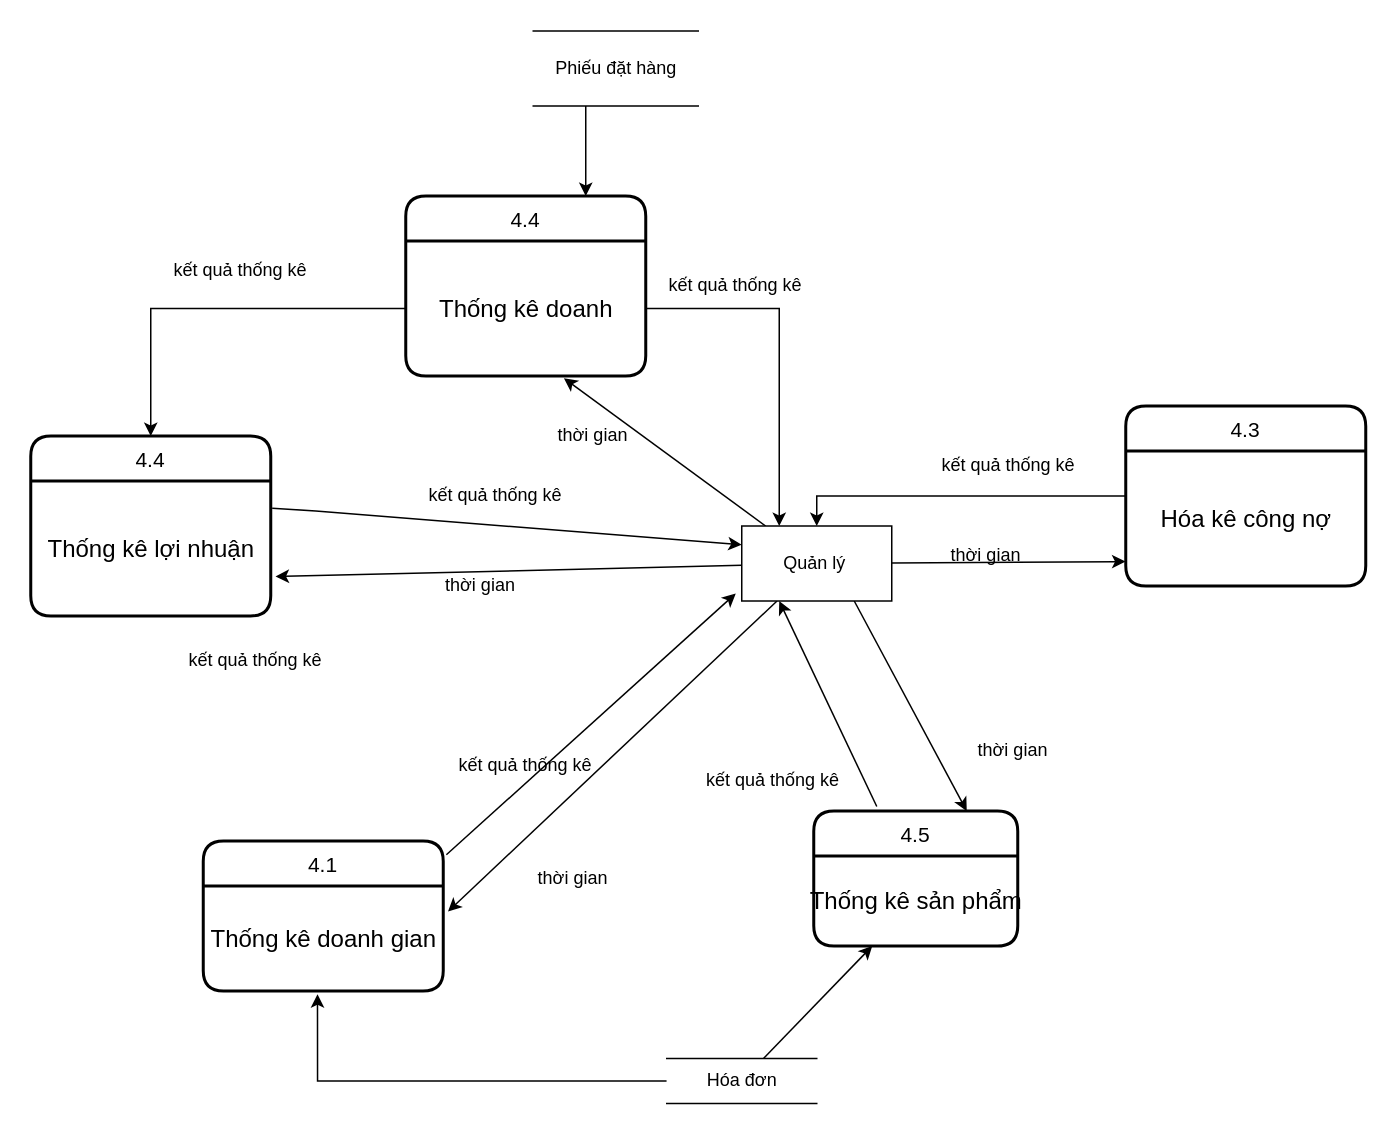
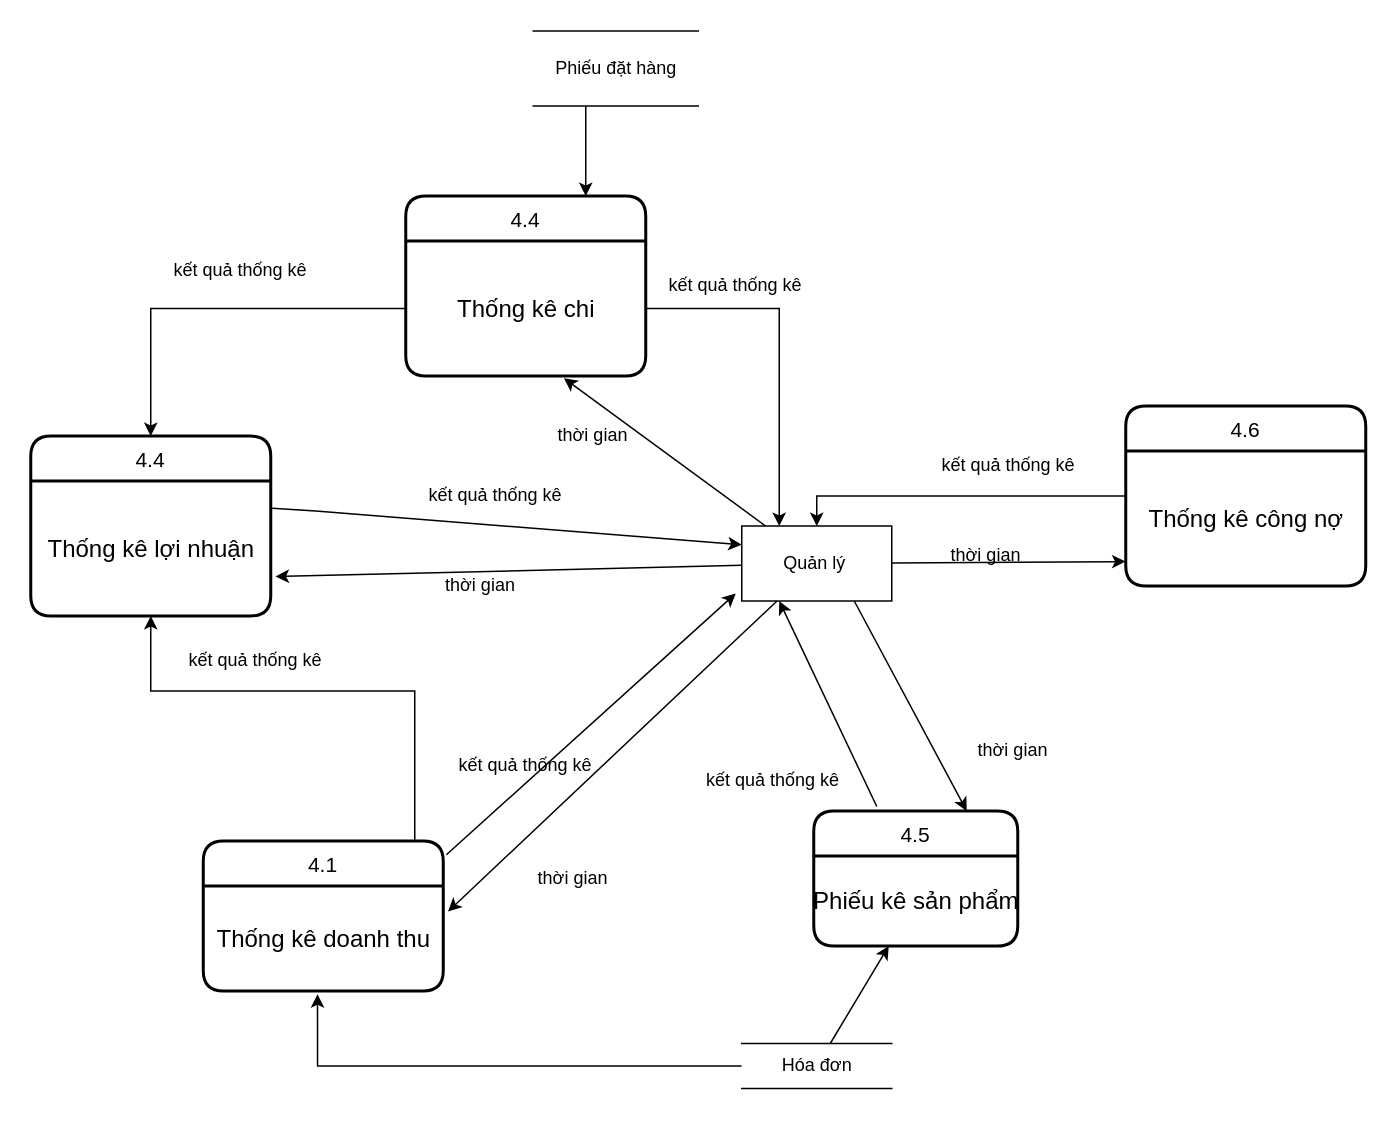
- <mxCell id="17" value="&lt;font style=&quot;font-size: 16px&quot;&gt;Thống kê doanh&lt;/font&gt;" style="text;html=1;align=center;verticalAlign=middle;resizable=0;points=[];autosize=1;" parent="16" vertex="1"><mxGeometry y="30" width="160" height="90" as="geometry" /></mxCell>
+ <mxCell id="17" value="&lt;font style=&quot;font-size: 16px&quot;&gt;Thống kê chi&lt;/font&gt;" style="text;html=1;align=center;verticalAlign=middle;resizable=0;points=[];autosize=1;" parent="16" vertex="1"><mxGeometry y="30" width="160" height="90" as="geometry" /></mxCell>
- <mxCell id="14" value="4.3" style="swimlane;childLayout=stackLayout;horizontal=1;startSize=30;horizontalStack=0;rounded=1;fontSize=14;fontStyle=0;strokeWidth=2;resizeParent=0;resizeLast=1;shadow=0;dashed=0;align=center;" parent="1" vertex="1"><mxGeometry x="750" y="270" width="160" height="120" as="geometry" /></mxCell>
+ <mxCell id="14" value="4.6" style="swimlane;childLayout=stackLayout;horizontal=1;startSize=30;horizontalStack=0;rounded=1;fontSize=14;fontStyle=0;strokeWidth=2;resizeParent=0;resizeLast=1;shadow=0;dashed=0;align=center;" parent="1" vertex="1"><mxGeometry x="750" y="270" width="160" height="120" as="geometry" /></mxCell>
- <mxCell id="15" value="&lt;font style=&quot;font-size: 16px&quot;&gt;Hóa kê công nợ&lt;/font&gt;" style="text;html=1;align=center;verticalAlign=middle;resizable=0;points=[];autosize=1;" parent="14" vertex="1"><mxGeometry y="30" width="160" height="90" as="geometry" /></mxCell>
+ <mxCell id="15" value="&lt;font style=&quot;font-size: 16px&quot;&gt;Thống kê công nợ&lt;/font&gt;" style="text;html=1;align=center;verticalAlign=middle;resizable=0;points=[];autosize=1;" parent="14" vertex="1"><mxGeometry y="30" width="160" height="90" as="geometry" /></mxCell>
+ <mxCell id="38" style="edgeStyle=orthogonalEdgeStyle;rounded=0;orthogonalLoop=1;jettySize=auto;html=1;exitX=0.5;exitY=0;exitDx=0;exitDy=0;" parent="1" source="8" target="34" edge="1"><mxGeometry relative="1" as="geometry"><Array as="points"><mxPoint x="276" y="460" /><mxPoint x="100" y="460" /></Array></mxGeometry></mxCell>
- <mxCell id="12" value="&lt;font style=&quot;font-size: 16px&quot;&gt;Thống kê sản phẩm&lt;/font&gt;" style="text;html=1;align=center;verticalAlign=middle;resizable=0;points=[];autosize=1;" parent="11" vertex="1"><mxGeometry y="30" width="136" height="60" as="geometry" /></mxCell>
+ <mxCell id="12" value="&lt;font style=&quot;font-size: 16px&quot;&gt;Phiếu kê sản phẩm&lt;/font&gt;" style="text;html=1;align=center;verticalAlign=middle;resizable=0;points=[];autosize=1;" parent="11" vertex="1"><mxGeometry y="30" width="136" height="60" as="geometry" /></mxCell>
- <mxCell id="9" value="&lt;font style=&quot;font-size: 16px&quot;&gt;Thống kê doanh gian&lt;/font&gt;" style="text;html=1;align=center;verticalAlign=middle;resizable=0;points=[];autosize=1;" parent="8" vertex="1"><mxGeometry y="30" width="160" height="70" as="geometry" /></mxCell>
+ <mxCell id="9" value="&lt;font style=&quot;font-size: 16px&quot;&gt;Thống kê doanh thu&lt;/font&gt;" style="text;html=1;align=center;verticalAlign=middle;resizable=0;points=[];autosize=1;" parent="8" vertex="1"><mxGeometry y="30" width="160" height="70" as="geometry" /></mxCell>
- <mxCell id="20" value="Hóa đơn" style="html=1;dashed=0;whitespace=wrap;shape=partialRectangle;right=0;left=0;" parent="1" vertex="1"><mxGeometry x="444" y="705" width="100" height="30" as="geometry" /></mxCell>
+ <mxCell id="20" value="Hóa đơn" style="html=1;dashed=0;whitespace=wrap;shape=partialRectangle;right=0;left=0;" parent="1" vertex="1"><mxGeometry x="494" y="695" width="100" height="30" as="geometry" /></mxCell>
